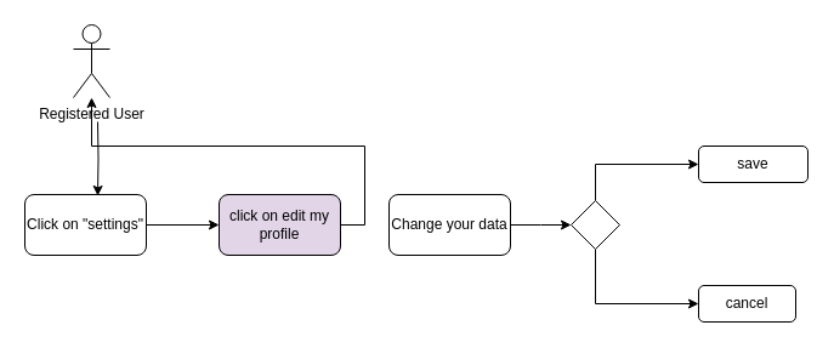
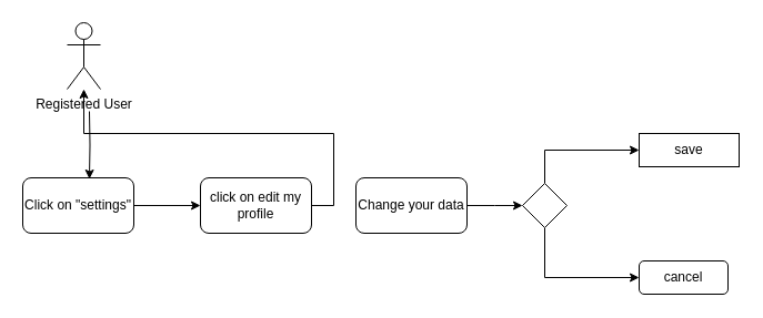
- <mxCell id="8" value="save" style="rounded=1;whiteSpace=wrap;html=1;" vertex="1" parent="1"><mxGeometry x="575" y="120" width="90" height="30" as="geometry" /></mxCell>
+ <mxCell id="8" value="save" style="whiteSpace=wrap;html=1;rounded=0;" vertex="1" parent="1"><mxGeometry x="575" y="120" width="90" height="30" as="geometry" /></mxCell>
- <mxCell id="7" value="click on edit my profile" style="rounded=1;whiteSpace=wrap;html=1;fillColor=#e1d5e7;" vertex="1" parent="1"><mxGeometry x="180" y="160" width="100" height="50" as="geometry" /></mxCell>
+ <mxCell id="7" value="click on edit my profile" style="rounded=1;whiteSpace=wrap;html=1;" vertex="1" parent="1"><mxGeometry x="180" y="160" width="100" height="50" as="geometry" /></mxCell>
